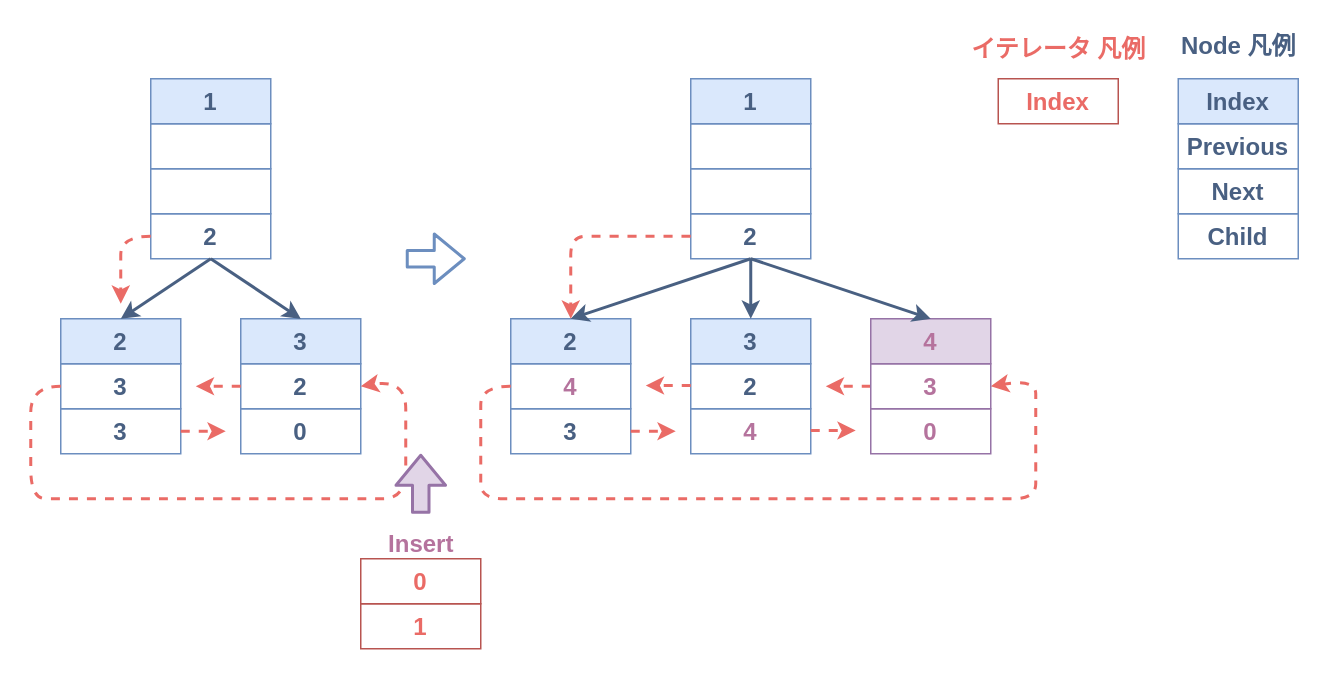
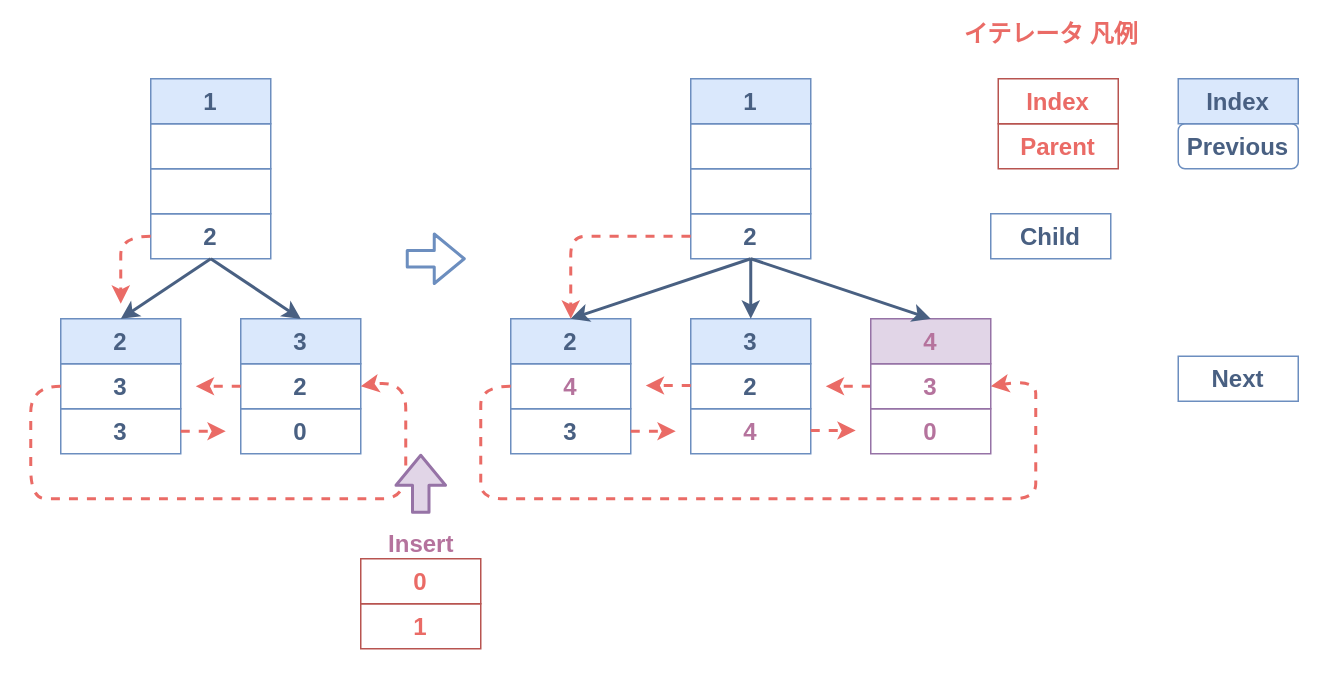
- <mxCell id="8" value="&lt;b&gt;&lt;font color=&quot;#496082&quot; style=&quot;font-size: 16px&quot;&gt;Node 凡例&lt;/font&gt;&lt;/b&gt;" style="text;html=1;align=center;verticalAlign=middle;resizable=0;points=[];autosize=1;" parent="1" vertex="1"><mxGeometry x="780" y="20" width="90" height="20" as="geometry" /></mxCell>
- <mxCell id="51" value="&lt;b&gt;&lt;font style=&quot;font-size: 16px&quot; color=&quot;#ea6b66&quot;&gt;イテレータ 凡例&lt;/font&gt;&lt;/b&gt;" style="text;html=1;align=center;verticalAlign=middle;resizable=0;points=[];autosize=1;" parent="1" vertex="1"><mxGeometry x="640" y="22" width="130" height="20" as="geometry" /></mxCell>
+ <mxCell id="51" value="&lt;b&gt;&lt;font style=&quot;font-size: 16px&quot; color=&quot;#ea6b66&quot;&gt;イテレータ 凡例&lt;/font&gt;&lt;/b&gt;" style="text;html=1;align=center;verticalAlign=middle;resizable=0;points=[];autosize=1;" parent="1" vertex="1"><mxGeometry x="635" y="12" width="130" height="20" as="geometry" /></mxCell>
+ <mxCell id="50" value="&lt;b&gt;&lt;font style=&quot;font-size: 16px&quot; color=&quot;#ea6b66&quot;&gt;Parent&lt;/font&gt;&lt;/b&gt;" style="rounded=0;whiteSpace=wrap;html=1;fillColor=none;strokeColor=#b85450;" parent="1" vertex="1"><mxGeometry x="665" y="82" width="80" height="30" as="geometry" /></mxCell>
- <mxCell id="6" value="&lt;b&gt;&lt;font style=&quot;font-size: 16px&quot; color=&quot;#496082&quot;&gt;Previous&lt;/font&gt;&lt;/b&gt;" style="rounded=0;whiteSpace=wrap;html=1;fillColor=none;strokeColor=#6c8ebf;" parent="1" vertex="1"><mxGeometry x="785" y="82" width="80" height="30" as="geometry" /></mxCell>
+ <mxCell id="6" value="&lt;b&gt;&lt;font style=&quot;font-size: 16px&quot; color=&quot;#496082&quot;&gt;Previous&lt;/font&gt;&lt;/b&gt;" style="whiteSpace=wrap;html=1;fillColor=none;strokeColor=#6c8ebf;rounded=1;" parent="1" vertex="1"><mxGeometry x="785" y="82" width="80" height="30" as="geometry" /></mxCell>
- <mxCell id="7" value="&lt;font color=&quot;#496082&quot; size=&quot;1&quot;&gt;&lt;b style=&quot;font-size: 16px&quot;&gt;Next&lt;/b&gt;&lt;/font&gt;" style="rounded=0;whiteSpace=wrap;html=1;fillColor=none;strokeColor=#6c8ebf;" parent="1" vertex="1"><mxGeometry x="785" y="112" width="80" height="30" as="geometry" /></mxCell>
+ <mxCell id="7" value="&lt;font color=&quot;#496082&quot; size=&quot;1&quot;&gt;&lt;b style=&quot;font-size: 16px&quot;&gt;Next&lt;/b&gt;&lt;/font&gt;" style="rounded=0;whiteSpace=wrap;html=1;fillColor=none;strokeColor=#6c8ebf;" parent="1" vertex="1"><mxGeometry x="785" y="237" width="80" height="30" as="geometry" /></mxCell>
- <mxCell id="17" value="&lt;font color=&quot;#496082&quot; size=&quot;1&quot;&gt;&lt;b style=&quot;font-size: 16px&quot;&gt;Child&lt;/b&gt;&lt;/font&gt;" style="rounded=0;whiteSpace=wrap;html=1;fillColor=none;strokeColor=#6c8ebf;" parent="1" vertex="1"><mxGeometry x="785" y="142" width="80" height="30" as="geometry" /></mxCell>
+ <mxCell id="17" value="&lt;font color=&quot;#496082&quot; size=&quot;1&quot;&gt;&lt;b style=&quot;font-size: 16px&quot;&gt;Child&lt;/b&gt;&lt;/font&gt;" style="rounded=0;whiteSpace=wrap;html=1;fillColor=none;strokeColor=#6c8ebf;" parent="1" vertex="1"><mxGeometry x="660" y="142" width="80" height="30" as="geometry" /></mxCell>
